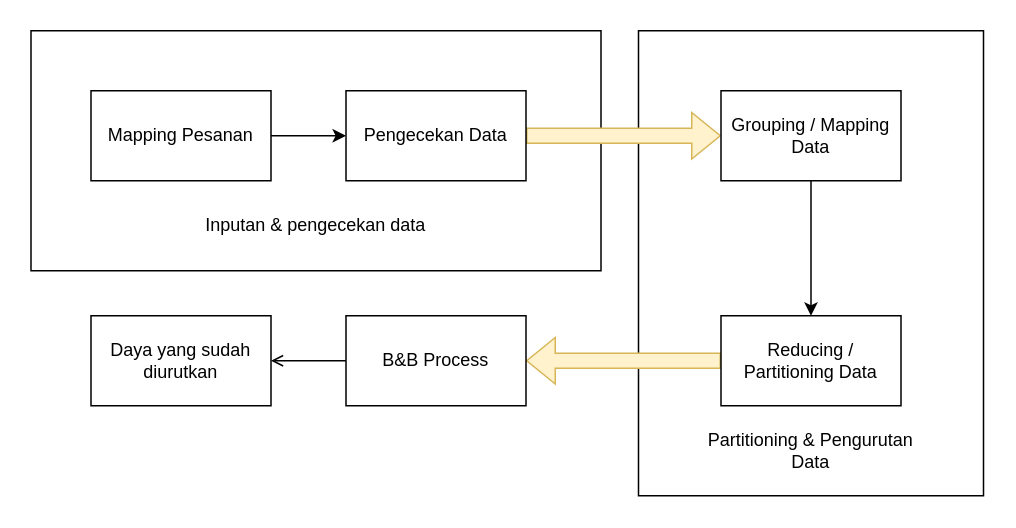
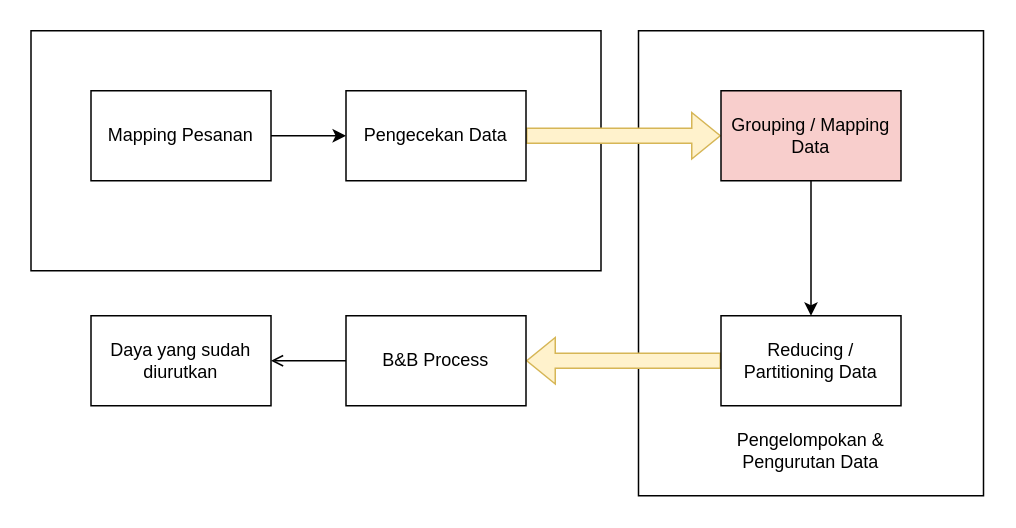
- <mxCell id="9" value="Grouping / Mapping Data" style="rounded=0;whiteSpace=wrap;html=1;" vertex="1" parent="1"><mxGeometry x="480" y="60" width="120" height="60" as="geometry" /></mxCell>
+ <mxCell id="9" value="Grouping / Mapping Data" style="rounded=0;whiteSpace=wrap;html=1;fillColor=#f8cecc;" vertex="1" parent="1"><mxGeometry x="480" y="60" width="120" height="60" as="geometry" /></mxCell>
- <mxCell id="15" value="Inputan &amp;amp; pengecekan data" style="text;html=1;strokeColor=none;fillColor=none;align=center;verticalAlign=middle;whiteSpace=wrap;rounded=0;" vertex="1" parent="1"><mxGeometry x="135" y="140" width="150" height="20" as="geometry" /></mxCell>
- <mxCell id="16" value="Partitioning &amp;amp; Pengurutan Data" style="text;html=1;strokeColor=none;fillColor=none;align=center;verticalAlign=middle;whiteSpace=wrap;rounded=0;" vertex="1" parent="1"><mxGeometry x="465" y="290" width="150" height="20" as="geometry" /></mxCell>
+ <mxCell id="16" value="Pengelompokan &amp;amp; Pengurutan Data" style="text;html=1;strokeColor=none;fillColor=none;align=center;verticalAlign=middle;whiteSpace=wrap;rounded=0;" vertex="1" parent="1"><mxGeometry x="465" y="290" width="150" height="20" as="geometry" /></mxCell>
